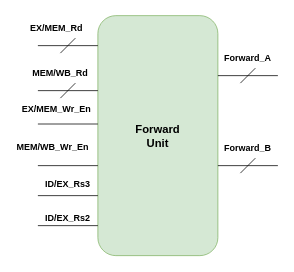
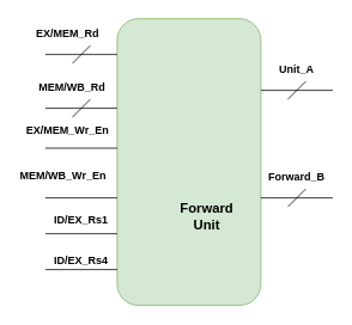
- <mxCell id="12" value="&lt;font style=&quot;font-size: 12px;&quot;&gt;&lt;b&gt;Forward_A&lt;/b&gt;&lt;/font&gt;" style="text;html=1;strokeColor=none;fillColor=none;align=center;verticalAlign=middle;whiteSpace=wrap;rounded=0;fontSize=15;" vertex="1" parent="1"><mxGeometry x="290" y="60" width="80" height="30" as="geometry" /></mxCell>
+ <mxCell id="12" value="&lt;font style=&quot;font-size: 12px;&quot;&gt;&lt;b&gt;Unit_A&lt;/b&gt;&lt;/font&gt;" style="text;html=1;strokeColor=none;fillColor=none;align=center;verticalAlign=middle;whiteSpace=wrap;rounded=0;fontSize=15;" vertex="1" parent="1"><mxGeometry x="290" y="60" width="80" height="30" as="geometry" /></mxCell>
- <mxCell id="3" value="&lt;b&gt;&lt;font style=&quot;font-size: 15px;&quot;&gt;Forward Unit&lt;/font&gt;&lt;/b&gt;" style="text;html=1;strokeColor=none;fillColor=none;align=center;verticalAlign=middle;whiteSpace=wrap;rounded=0;" vertex="1" parent="1"><mxGeometry x="180" y="165" width="60" height="30" as="geometry" /></mxCell>
+ <mxCell id="3" value="&lt;b&gt;&lt;font style=&quot;font-size: 15px;&quot;&gt;Forward Unit&lt;/font&gt;&lt;/b&gt;" style="text;html=1;strokeColor=none;fillColor=none;align=center;verticalAlign=middle;whiteSpace=wrap;rounded=0;" vertex="1" parent="1"><mxGeometry x="200" y="225" width="60" height="30" as="geometry" /></mxCell>
- <mxCell id="22" value="&lt;b&gt;ID/EX_Rs3&lt;/b&gt;" style="text;html=1;strokeColor=none;fillColor=none;align=center;verticalAlign=middle;whiteSpace=wrap;rounded=0;fontSize=12;" vertex="1" parent="1"><mxGeometry x="60" y="230" width="60" height="30" as="geometry" /></mxCell>
+ <mxCell id="22" value="&lt;b&gt;ID/EX_Rs1&lt;/b&gt;" style="text;html=1;strokeColor=none;fillColor=none;align=center;verticalAlign=middle;whiteSpace=wrap;rounded=0;fontSize=12;" vertex="1" parent="1"><mxGeometry x="60" y="230" width="60" height="30" as="geometry" /></mxCell>
- <mxCell id="23" value="&lt;b&gt;ID/EX_Rs2&lt;/b&gt;" style="text;html=1;strokeColor=none;fillColor=none;align=center;verticalAlign=middle;whiteSpace=wrap;rounded=0;fontSize=12;" vertex="1" parent="1"><mxGeometry x="60" y="275" width="60" height="30" as="geometry" /></mxCell>
+ <mxCell id="23" value="&lt;b&gt;ID/EX_Rs4&lt;/b&gt;" style="text;html=1;strokeColor=none;fillColor=none;align=center;verticalAlign=middle;whiteSpace=wrap;rounded=0;fontSize=12;" vertex="1" parent="1"><mxGeometry x="60" y="275" width="60" height="30" as="geometry" /></mxCell>
